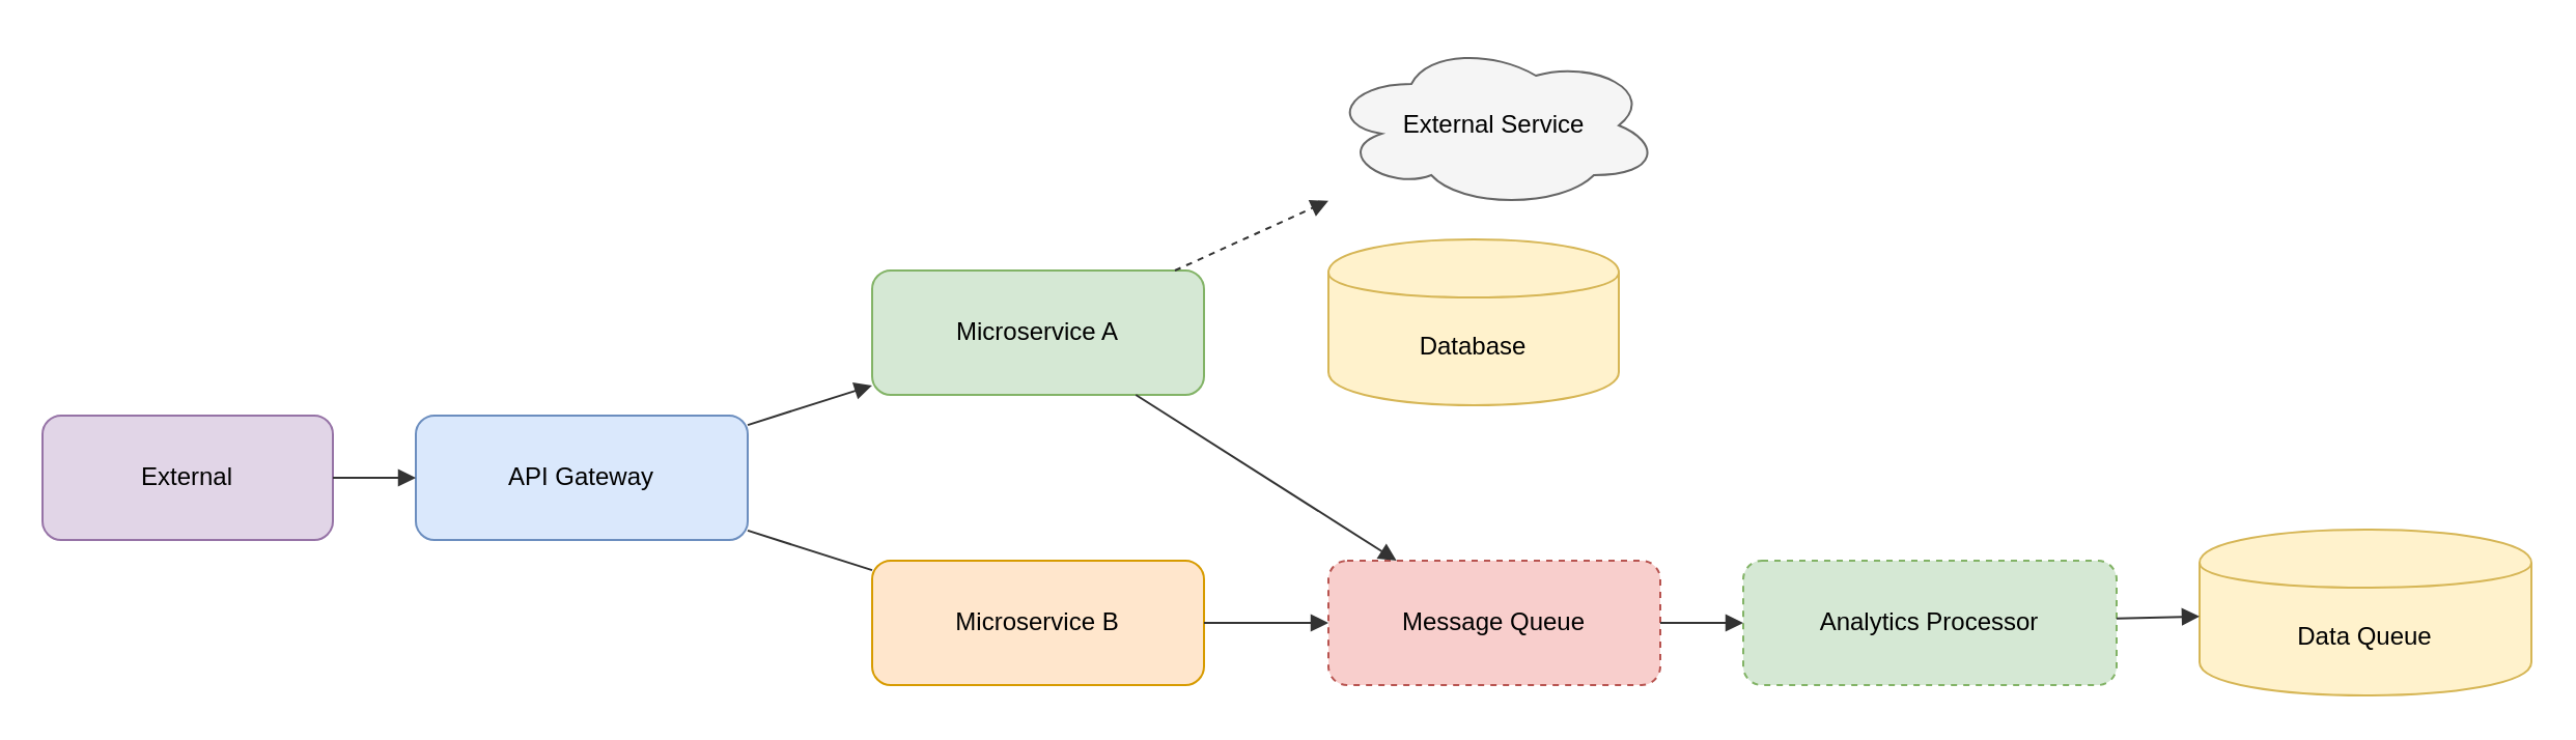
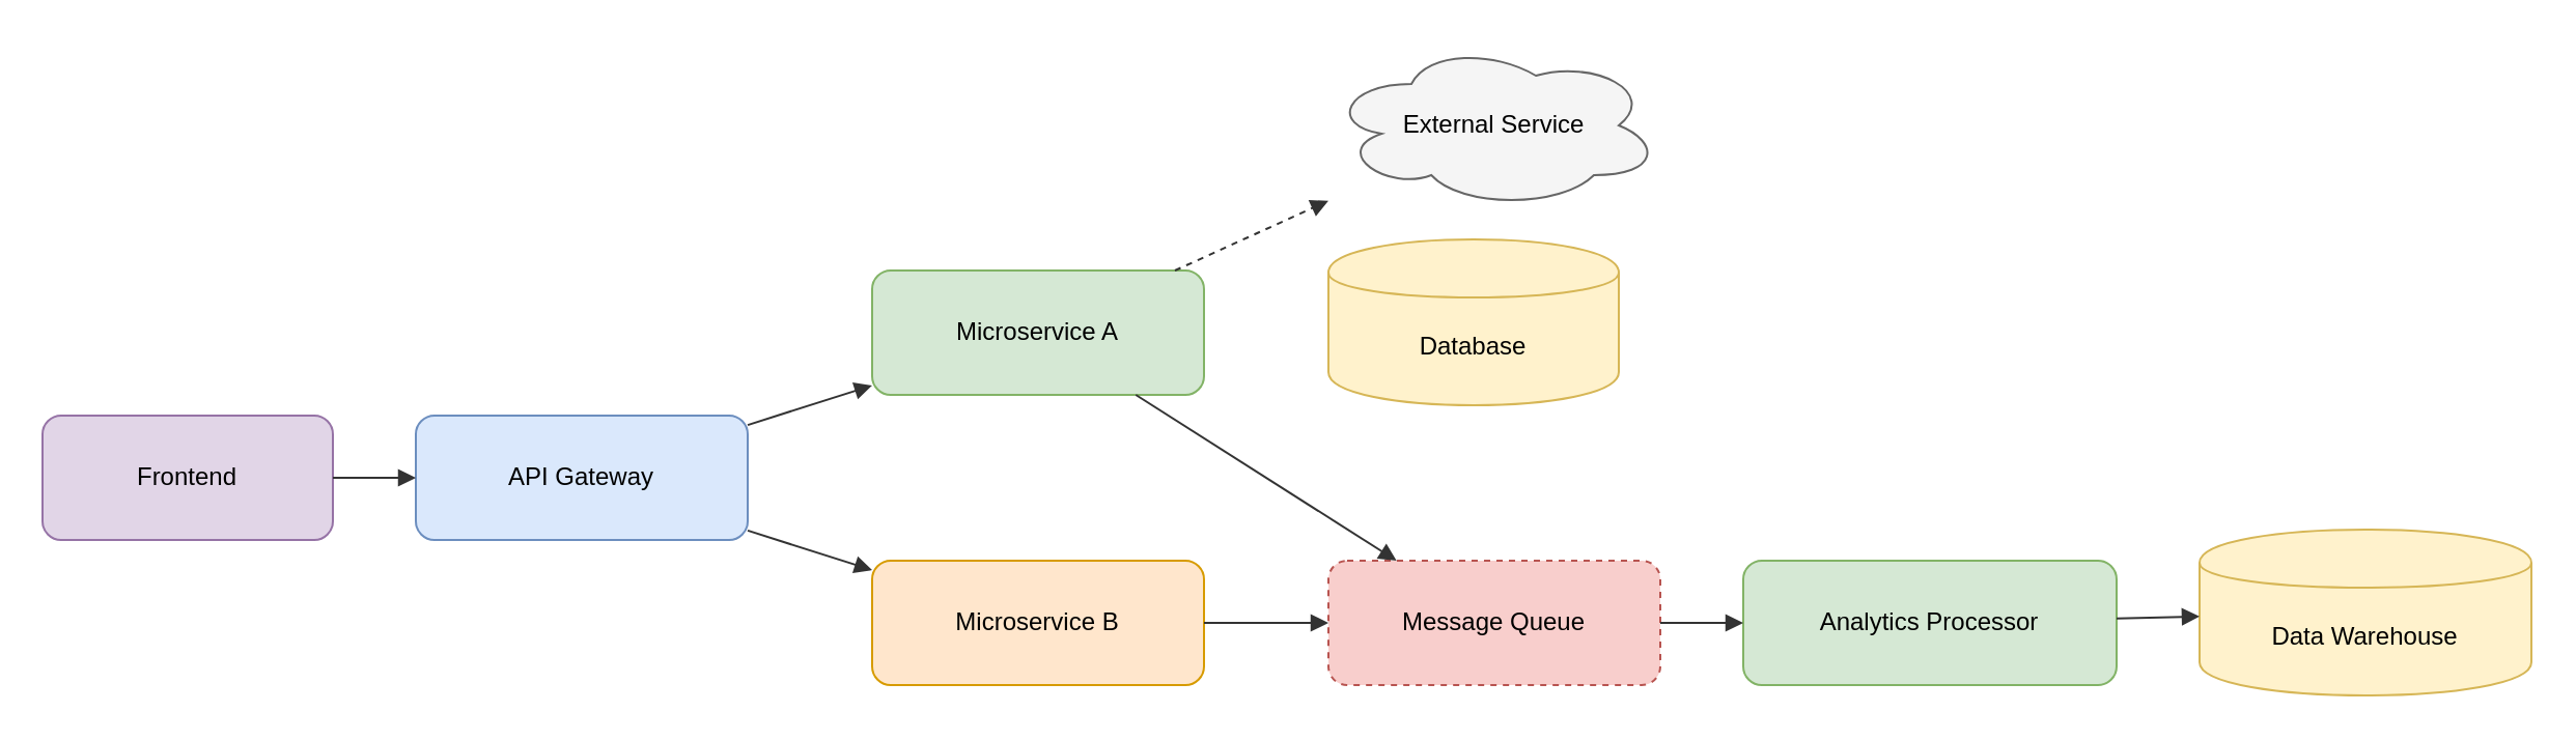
- <mxCell id="2" value="External" style="rounded=1;whiteSpace=wrap;html=1;fillColor=#e1d5e7;strokeColor=#9673a6;" vertex="1" parent="1"><mxGeometry x="20" y="200" width="140" height="60" as="geometry" /></mxCell>
+ <mxCell id="2" value="Frontend" style="rounded=1;whiteSpace=wrap;html=1;fillColor=#e1d5e7;strokeColor=#9673a6;" vertex="1" parent="1"><mxGeometry x="20" y="200" width="140" height="60" as="geometry" /></mxCell>
- <mxCell id="13" style="endArrow=none;html=1;strokeColor=#333333;" edge="1" parent="1" source="3" target="5"><mxGeometry relative="1" as="geometry" /></mxCell>
+ <mxCell id="13" style="endArrow=block;html=1;strokeColor=#333333;" edge="1" parent="1" source="3" target="5"><mxGeometry relative="1" as="geometry" /></mxCell>
- <mxCell id="8" value="Analytics Processor" style="rounded=1;whiteSpace=wrap;html=1;fillColor=#d5e8d4;strokeColor=#82b366;dashed=1;" vertex="1" parent="1"><mxGeometry x="840" y="270" width="180" height="60" as="geometry" /></mxCell>
+ <mxCell id="8" value="Analytics Processor" style="rounded=1;whiteSpace=wrap;html=1;fillColor=#d5e8d4;strokeColor=#82b366;" vertex="1" parent="1"><mxGeometry x="840" y="270" width="180" height="60" as="geometry" /></mxCell>
- <mxCell id="9" value="Data Queue" style="shape=cylinder;whiteSpace=wrap;html=1;boundedLbl=1;fillColor=#fff2cc;strokeColor=#d6b656;" vertex="1" parent="1"><mxGeometry x="1060" y="255" width="160" height="80" as="geometry" /></mxCell>
+ <mxCell id="9" value="Data Warehouse" style="shape=cylinder;whiteSpace=wrap;html=1;boundedLbl=1;fillColor=#fff2cc;strokeColor=#d6b656;" vertex="1" parent="1"><mxGeometry x="1060" y="255" width="160" height="80" as="geometry" /></mxCell>
